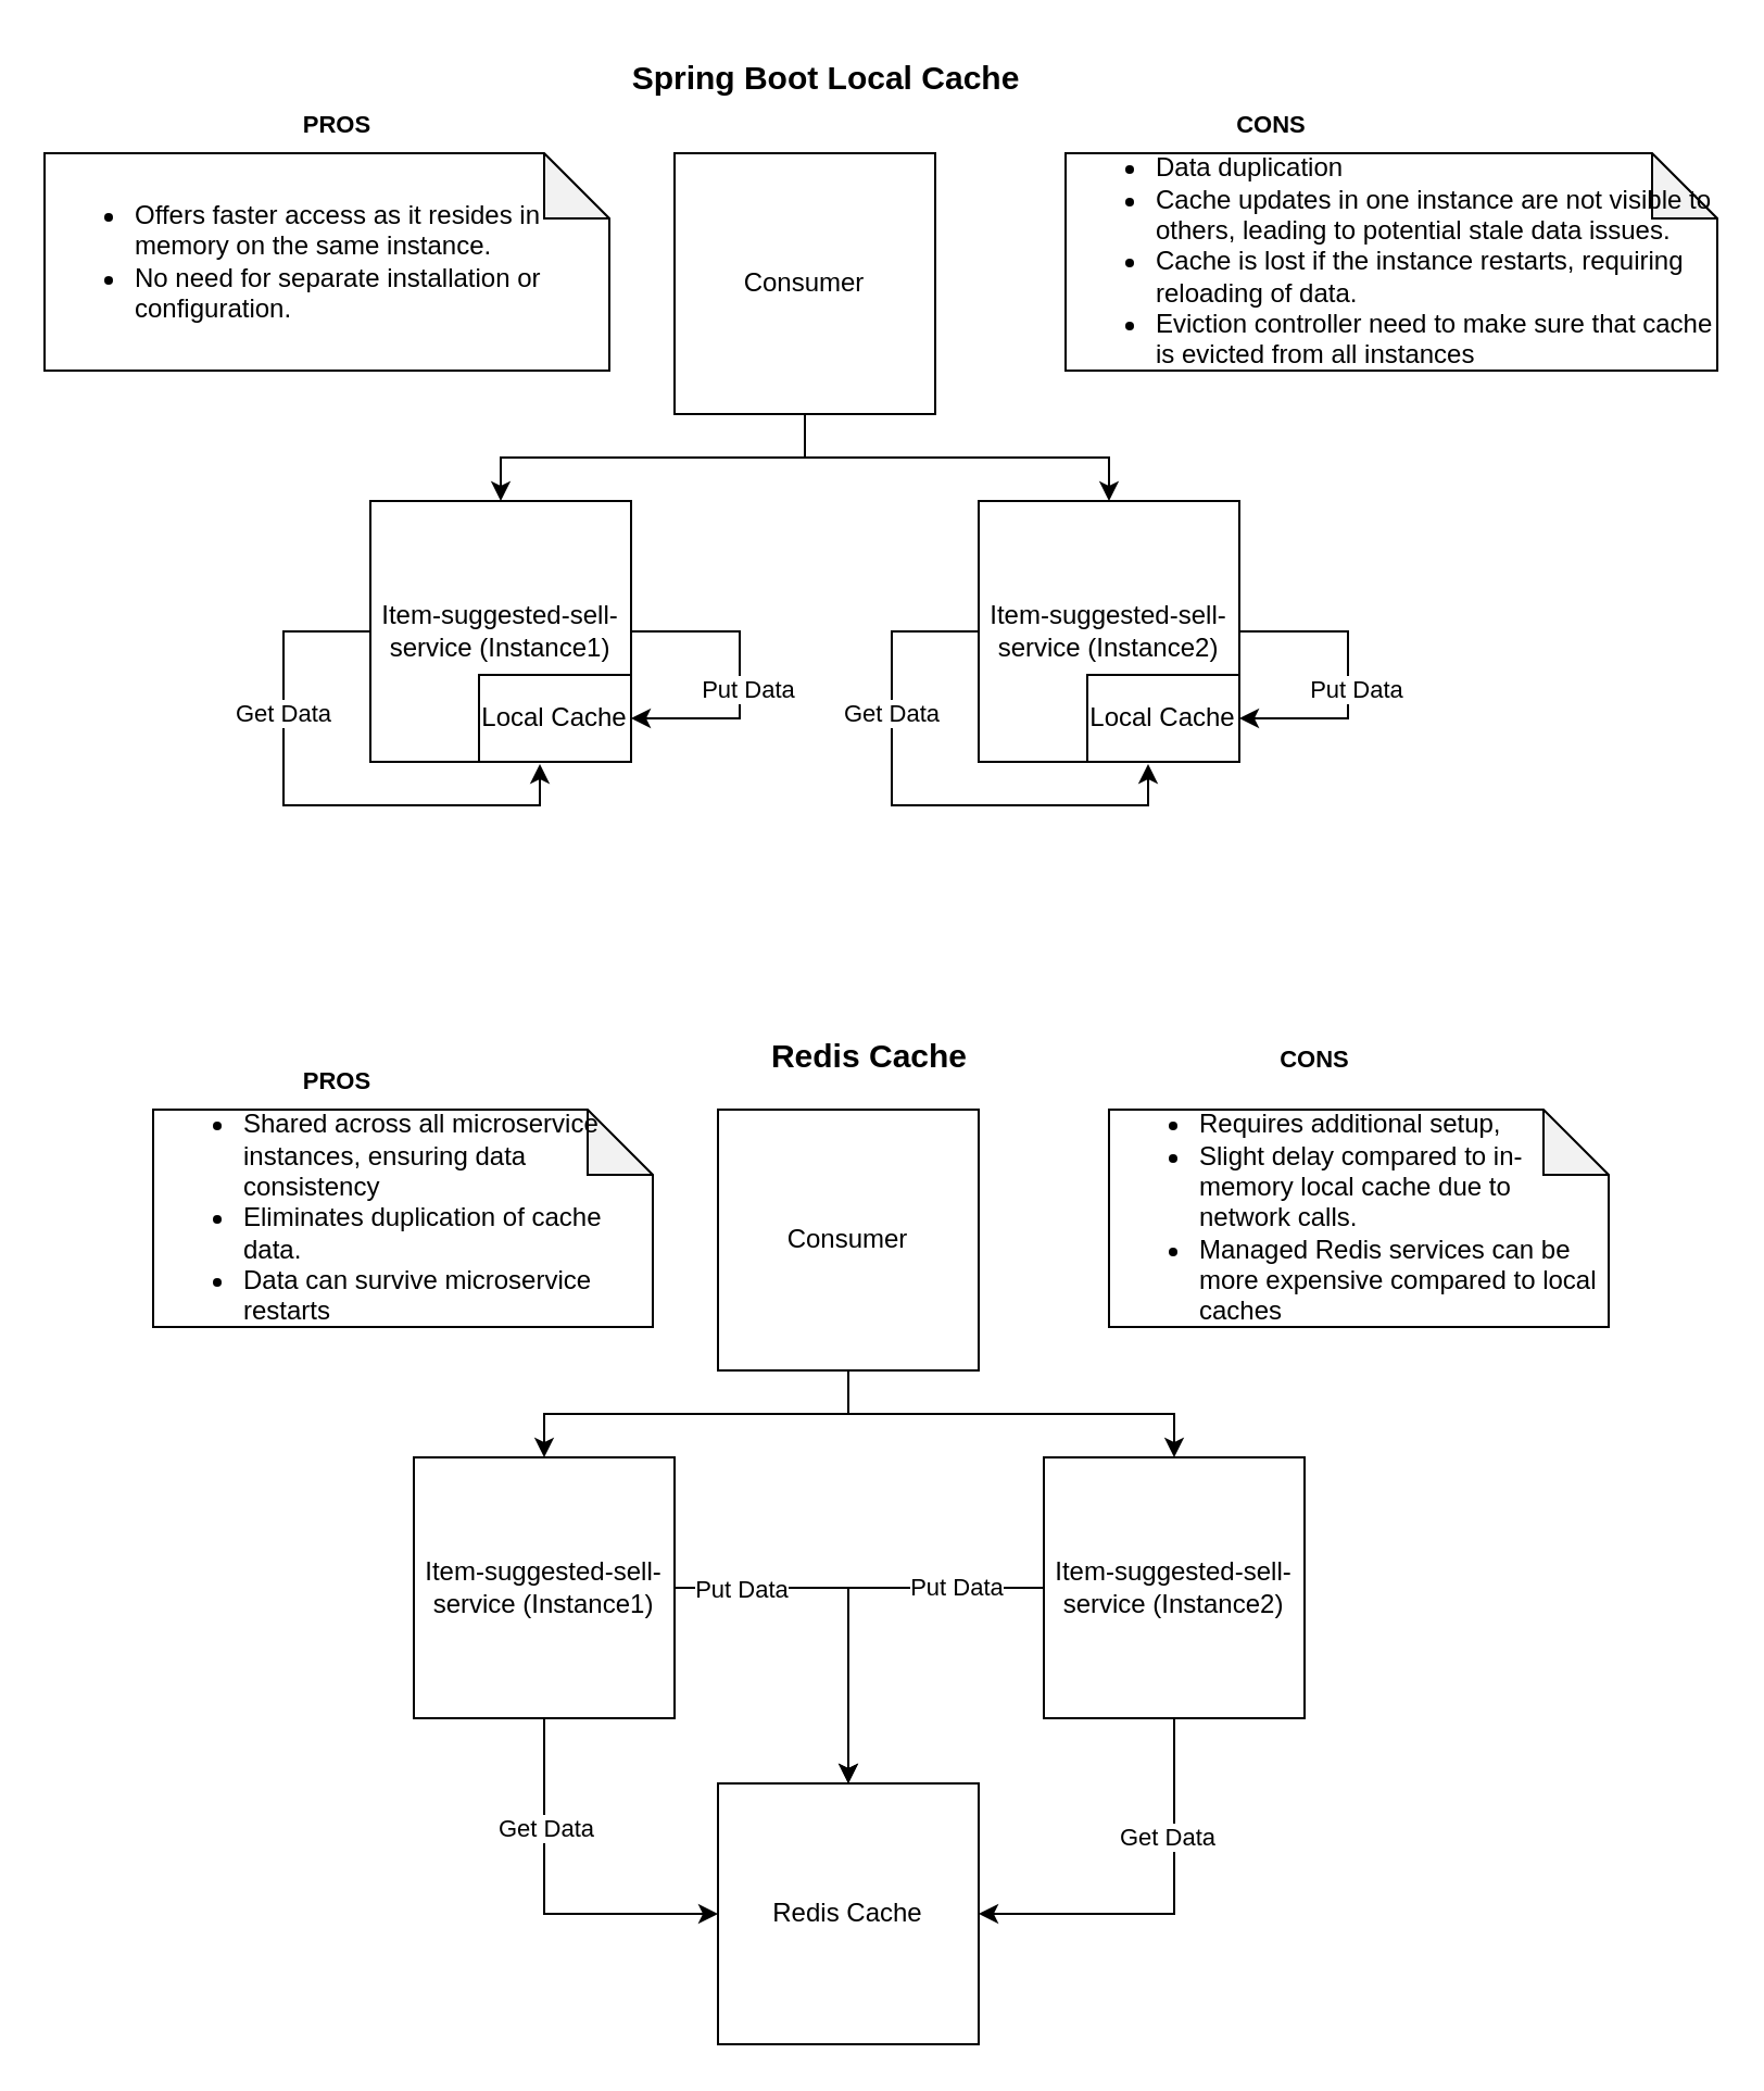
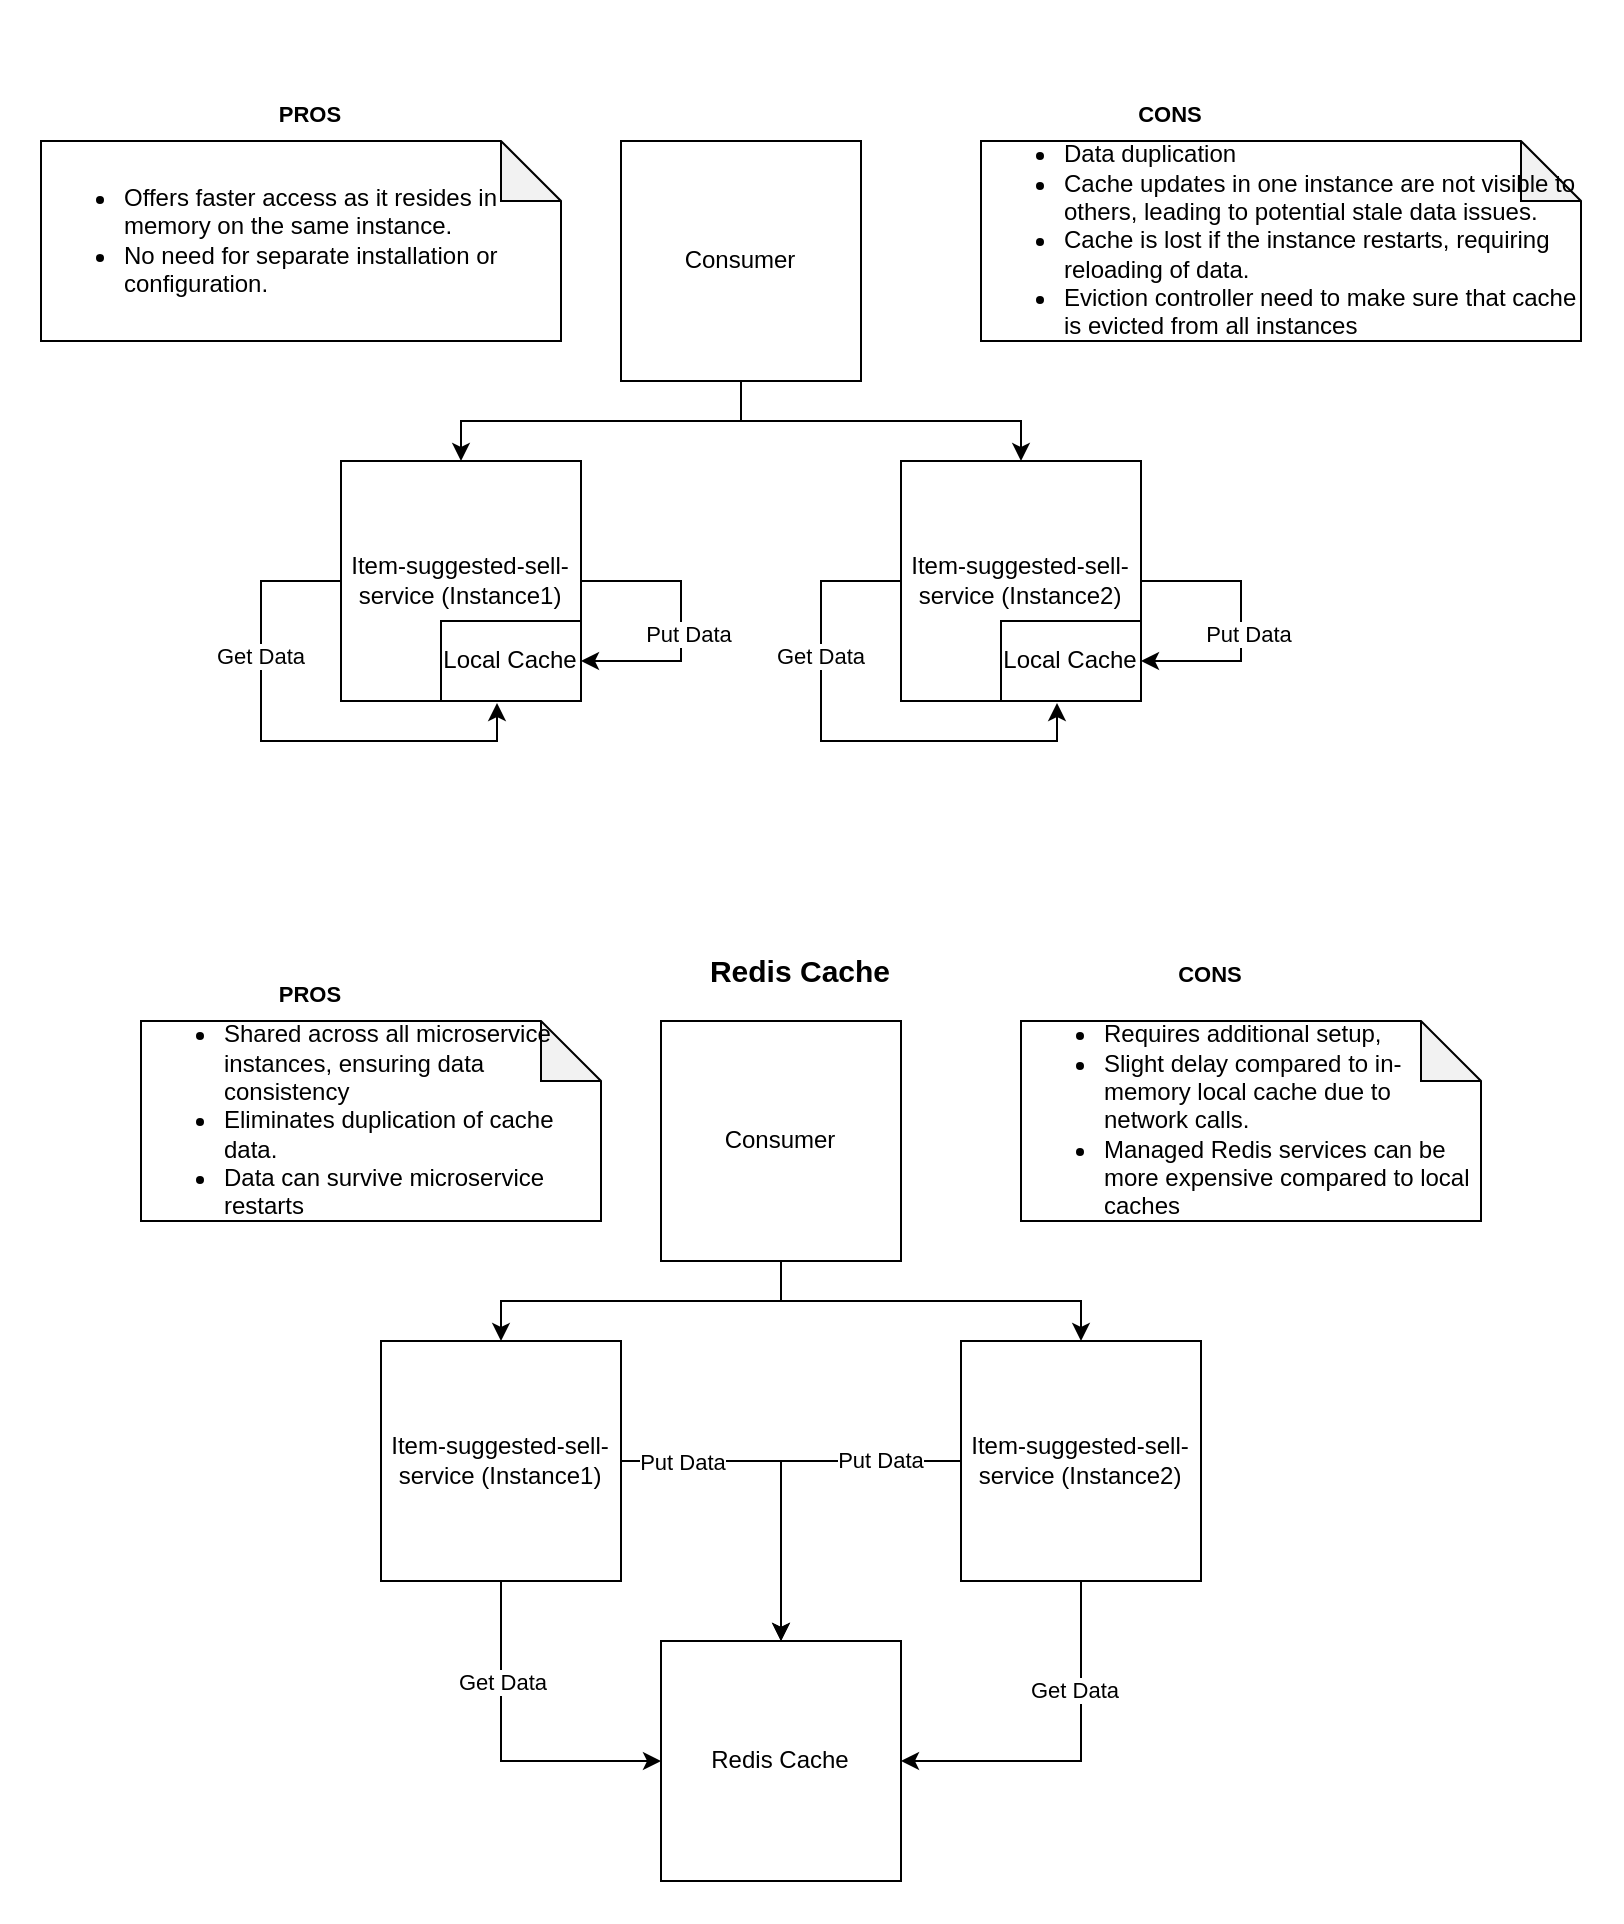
- <mxCell id="19" value="Spring Boot Local Cache" style="text;html=1;align=center;verticalAlign=middle;whiteSpace=wrap;rounded=0;fontSize=15;fontStyle=1" vertex="1" parent="1"><mxGeometry x="280" y="20" width="200" height="30" as="geometry" /></mxCell>
